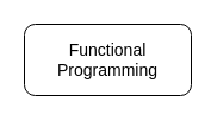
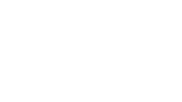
- <mxCell id="2" value="Functional Programming" style="rounded=1;whiteSpace=wrap;html=1;fontSize=14;" vertex="1" parent="1"><mxGeometry x="20" y="20" width="140" height="60" as="geometry" /></mxCell>
